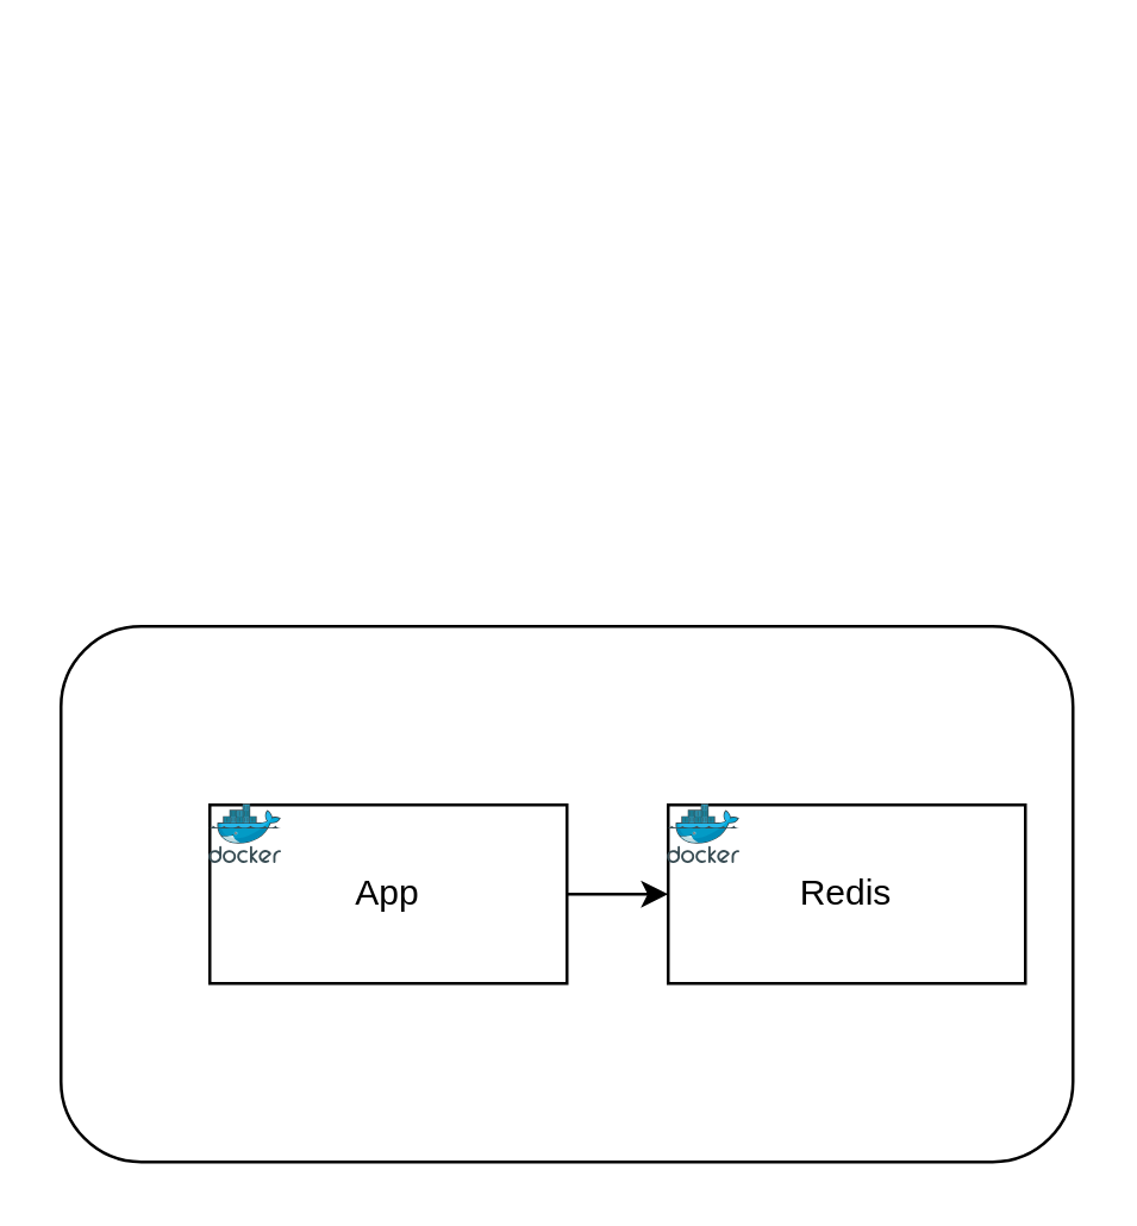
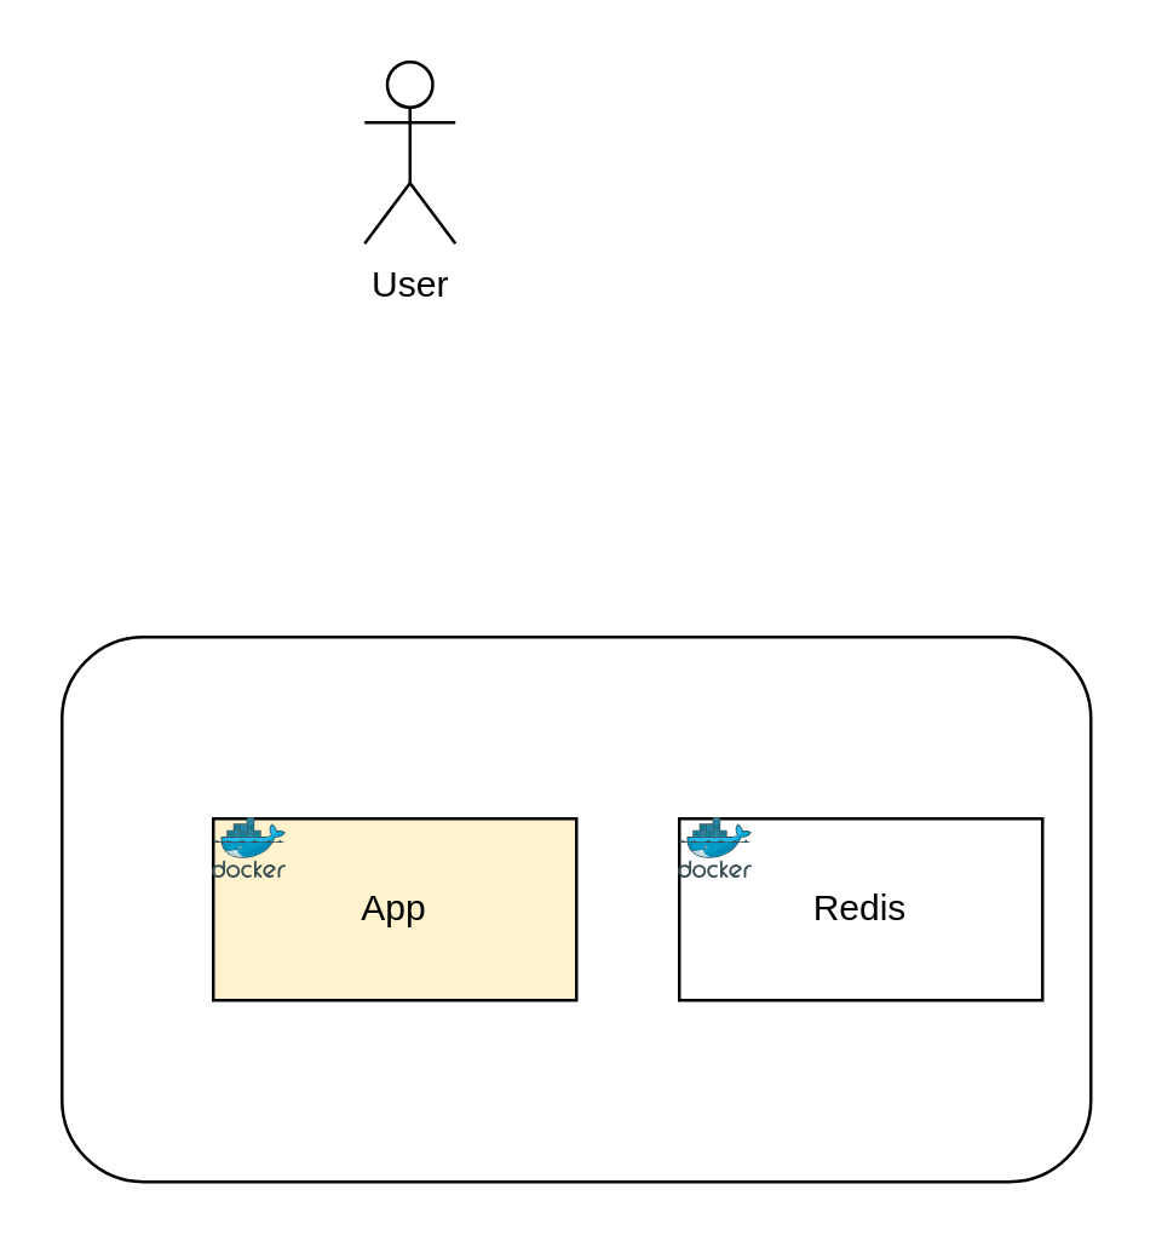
+ <mxCell id="2" value="User&lt;br&gt;" style="shape=umlActor;verticalLabelPosition=bottom;verticalAlign=top;html=1;outlineConnect=0;" parent="1" vertex="1"><mxGeometry x="120" y="20" width="30" height="60" as="geometry" /></mxCell>
- <mxCell id="5" value="App" style="rounded=0;whiteSpace=wrap;html=1;" parent="1" vertex="1"><mxGeometry x="70" y="270" width="120" height="60" as="geometry" /></mxCell>
+ <mxCell id="5" value="App" style="rounded=0;whiteSpace=wrap;html=1;fillColor=#fff2cc;" parent="1" vertex="1"><mxGeometry x="70" y="270" width="120" height="60" as="geometry" /></mxCell>
- <mxCell id="4" style="edgeStyle=none;html=1;entryX=0;entryY=0.5;entryDx=0;entryDy=0;" edge="1" parent="1" source="5" target="7"><mxGeometry relative="1" as="geometry" /></mxCell>
